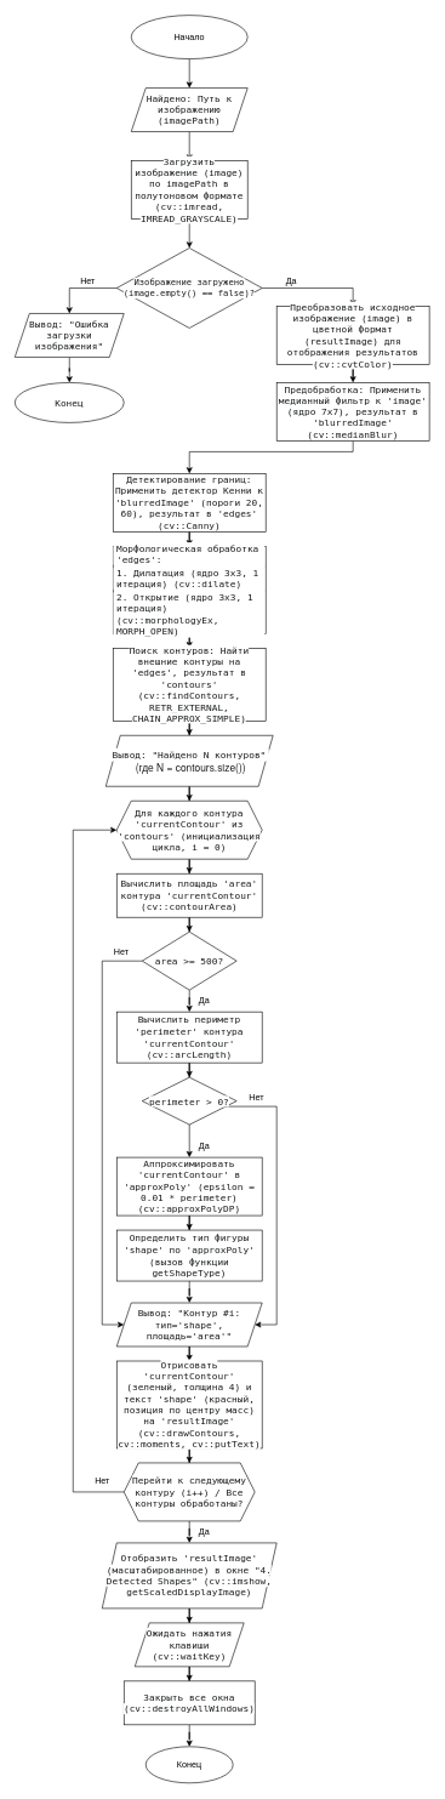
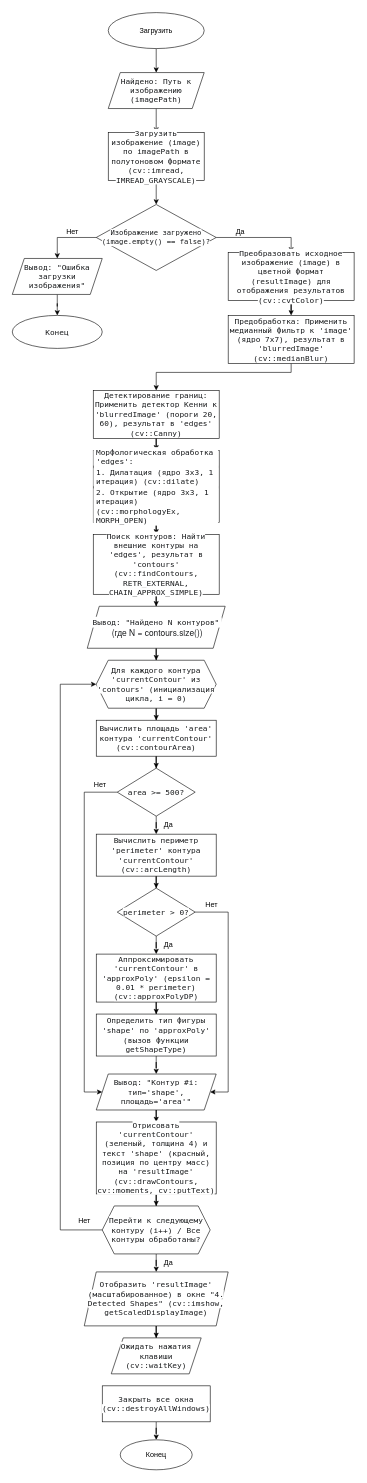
- <mxCell id="3" value="Начало" style="ellipse;whiteSpace=wrap;html=1;" vertex="1" parent="1"><mxGeometry x="180" width="160" height="60" as="geometry" y="20" /></mxCell>
+ <mxCell id="3" value="Загрузить" style="ellipse;whiteSpace=wrap;html=1;" vertex="1" parent="1"><mxGeometry x="180" width="160" height="60" as="geometry" y="20" /></mxCell>
- <mxCell id="40" value="&lt;span style=&quot;color: rgb(26, 28, 30); font-family: &amp;quot;DM Mono&amp;quot;, monospace; font-size: 13px; text-align: left; background-color: rgb(255, 255, 255);&quot;&gt;perimeter &amp;gt; 0?&lt;/span&gt;" style="rhombus;whiteSpace=wrap;html=1;" vertex="1" parent="1"><mxGeometry x="195" y="1480" width="130" height="65" as="geometry" /></mxCell>
+ <mxCell id="40" value="&lt;span style=&quot;color: rgb(26, 28, 30); font-family: &amp;quot;DM Mono&amp;quot;, monospace; font-size: 13px; text-align: left; background-color: rgb(255, 255, 255);&quot;&gt;perimeter &amp;gt; 0?&lt;/span&gt;" style="rhombus;whiteSpace=wrap;html=1;" vertex="1" parent="1"><mxGeometry x="195" y="1480" width="130" height="80" as="geometry" /></mxCell>
- <mxCell id="59" style="edgeStyle=orthogonalEdgeStyle;rounded=0;orthogonalLoop=1;jettySize=auto;html=1;" edge="1" parent="1" source="60" target="62"><mxGeometry relative="1" as="geometry" /></mxCell>
